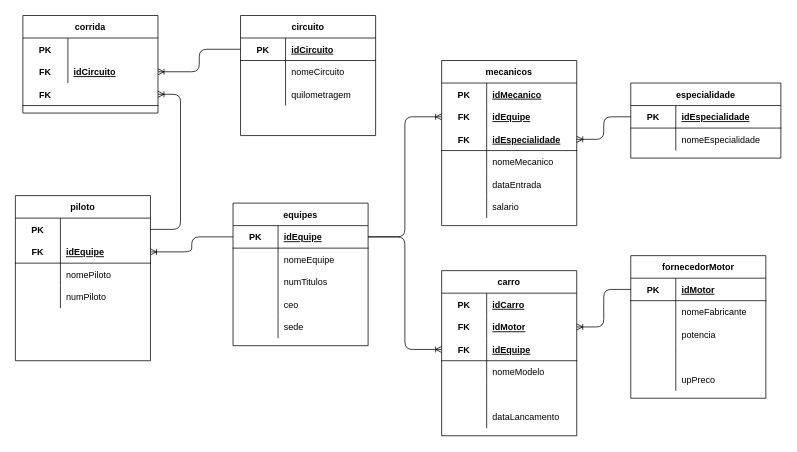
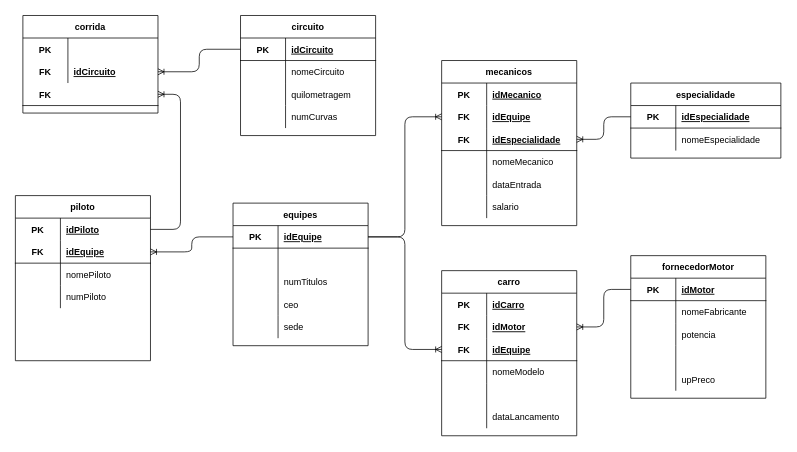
+ <mxCell id="87" value="numCurvas" style="shape=partialRectangle;connectable=0;fillColor=none;top=0;left=0;bottom=0;right=0;align=left;spacingLeft=6;overflow=hidden;" parent="85" vertex="1"><mxGeometry x="60" width="120" height="30" as="geometry" /></mxCell>
+ <mxCell id="39" value="idPiloto" style="shape=partialRectangle;connectable=0;fillColor=none;top=0;left=0;bottom=0;right=0;align=left;spacingLeft=6;fontStyle=5;overflow=hidden;" parent="37" vertex="1"><mxGeometry x="60" width="120" height="30" as="geometry" /></mxCell>
- <mxCell id="26" value="nomeEquipe" style="shape=partialRectangle;connectable=0;fillColor=none;top=0;left=0;bottom=0;right=0;align=left;spacingLeft=6;overflow=hidden;" parent="24" vertex="1"><mxGeometry x="60" width="120" height="30" as="geometry" /></mxCell>
